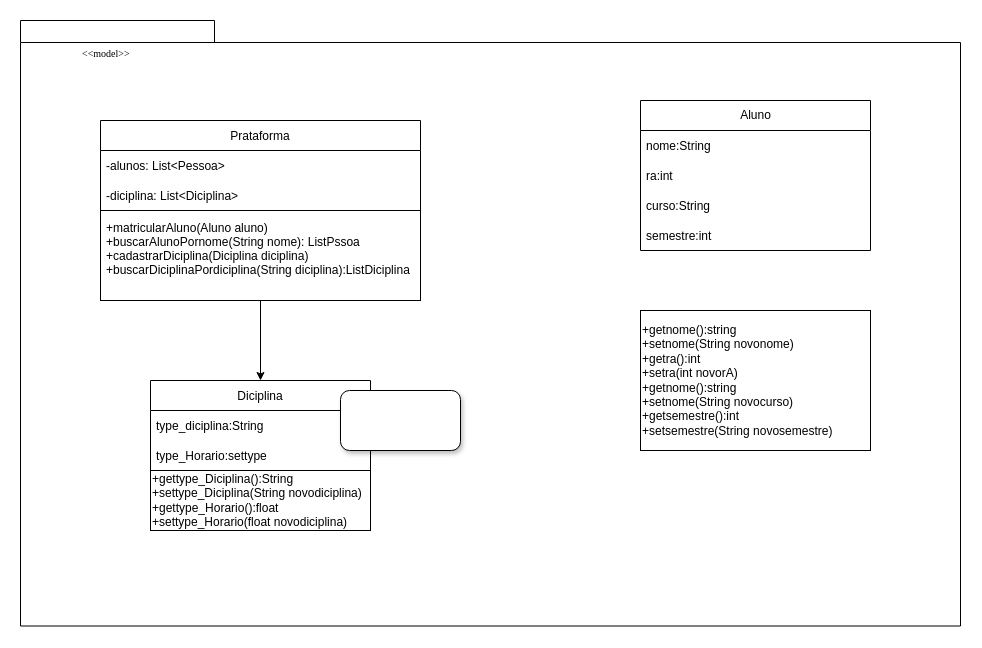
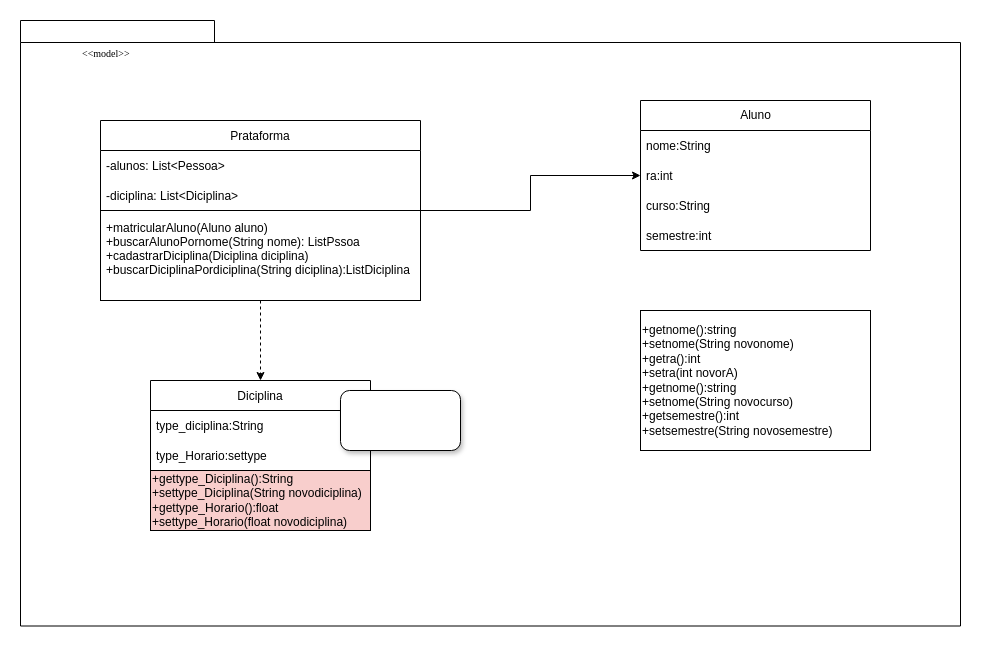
+ <mxCell id="6" value="" style="edgeStyle=orthogonalEdgeStyle;rounded=0;orthogonalLoop=1;jettySize=auto;html=1;" parent="1" source="7" target="14" edge="1"><mxGeometry relative="1" as="geometry" /></mxCell>
- <mxCell id="5" value="" style="edgeStyle=orthogonalEdgeStyle;rounded=0;orthogonalLoop=1;jettySize=auto;html=1;" parent="1" source="7" target="11" edge="1"><mxGeometry relative="1" as="geometry" /></mxCell>
+ <mxCell id="5" value="" style="edgeStyle=orthogonalEdgeStyle;rounded=0;orthogonalLoop=1;jettySize=auto;html=1;dashed=1;" parent="1" source="7" target="11" edge="1"><mxGeometry relative="1" as="geometry" /></mxCell>
- <mxCell id="20" value="&lt;span&gt;+gettype_Diciplina():String&lt;/span&gt;&lt;br&gt;&lt;span&gt;+settype_Diciplina(String novodiciplina)&lt;br&gt;&lt;/span&gt;+gettype_Horario():float&lt;br&gt;+settype_Horario(float novodiciplina)&lt;span&gt;&lt;br&gt;&lt;/span&gt;" style="whiteSpace=wrap;html=1;fontStyle=0;startSize=30;align=left;" parent="1" vertex="1"><mxGeometry x="150" y="470" width="220" height="60" as="geometry" /></mxCell>
+ <mxCell id="20" value="&lt;span&gt;+gettype_Diciplina():String&lt;/span&gt;&lt;br&gt;&lt;span&gt;+settype_Diciplina(String novodiciplina)&lt;br&gt;&lt;/span&gt;+gettype_Horario():float&lt;br&gt;+settype_Horario(float novodiciplina)&lt;span&gt;&lt;br&gt;&lt;/span&gt;" style="whiteSpace=wrap;html=1;fontStyle=0;startSize=30;align=left;fillColor=#f8cecc;" parent="1" vertex="1"><mxGeometry x="150" y="470" width="220" height="60" as="geometry" /></mxCell>
